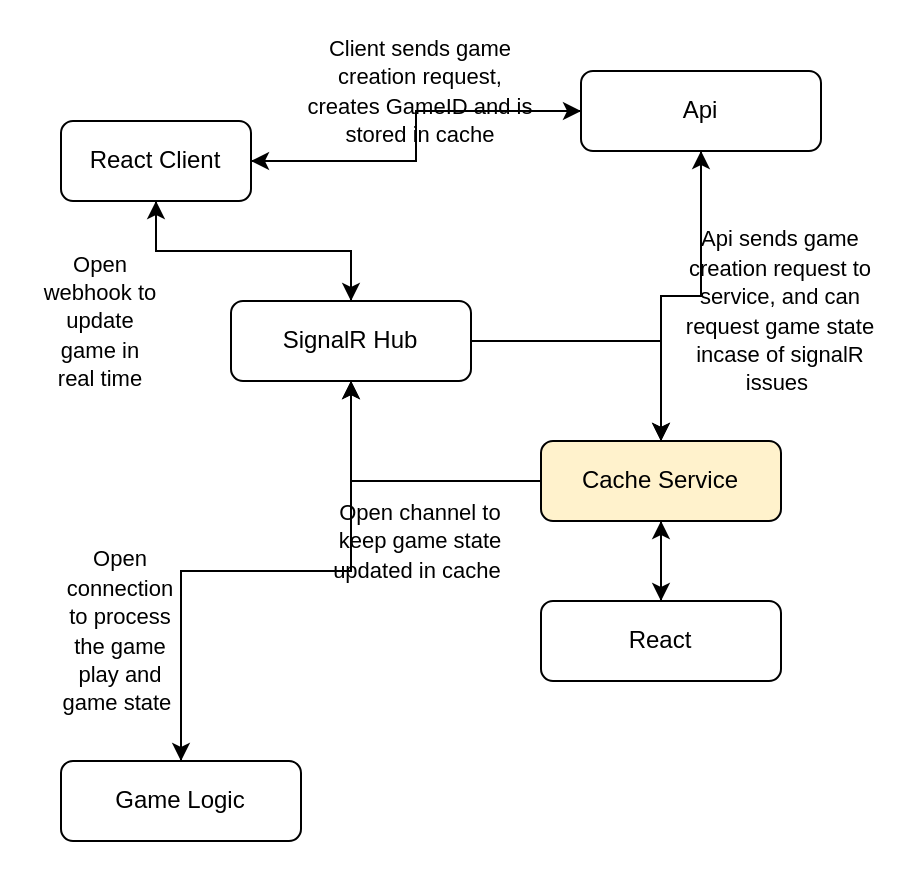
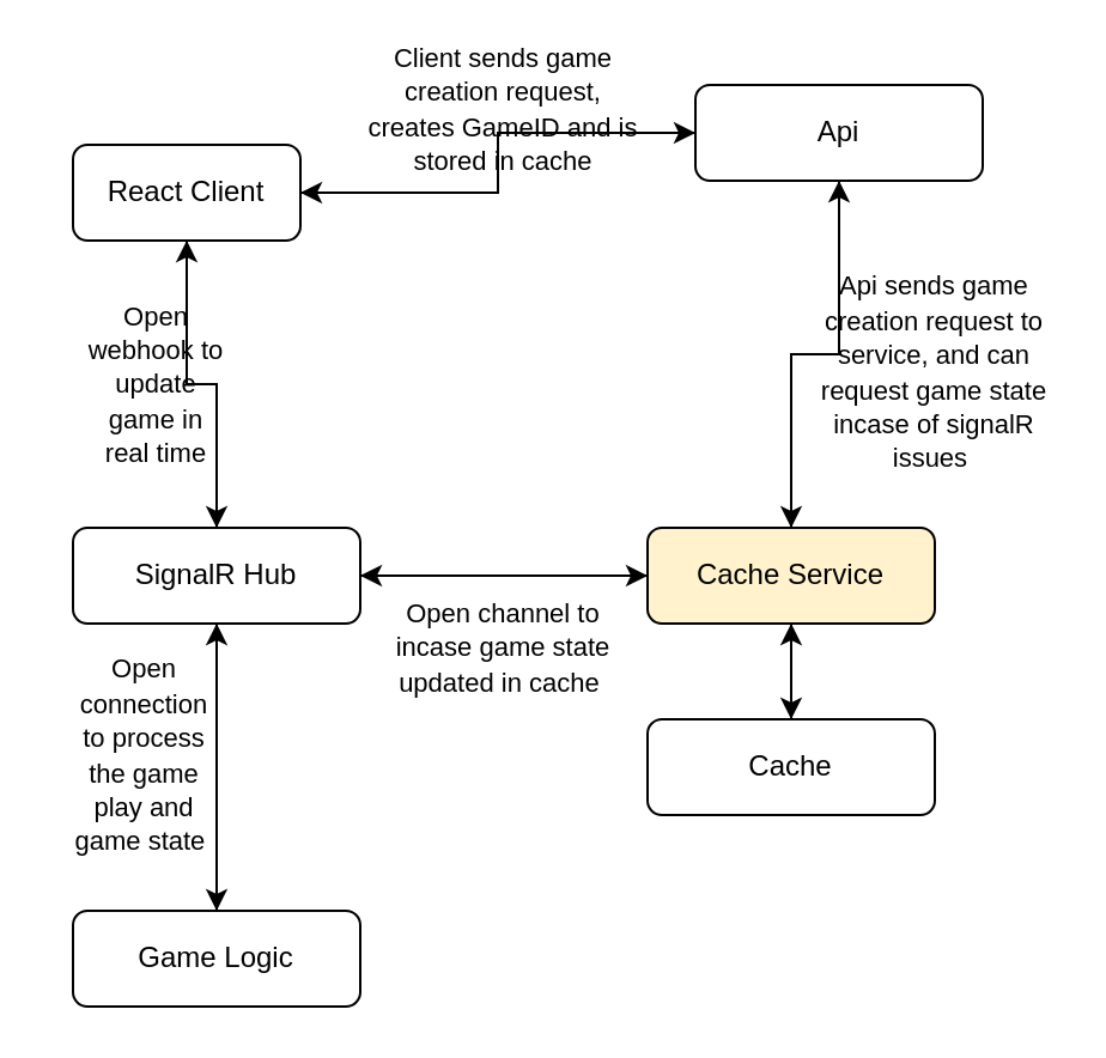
- <mxCell id="22" value="&lt;font style=&quot;font-size: 11px;&quot;&gt;Open webhook to update game in real time&lt;/font&gt;" style="text;html=1;align=center;verticalAlign=middle;whiteSpace=wrap;rounded=0;" parent="1" vertex="1"><mxGeometry x="20" y="110" width="60" height="100" as="geometry" /></mxCell>
+ <mxCell id="22" value="&lt;font style=&quot;font-size: 11px;&quot;&gt;Open webhook to update game in real time&lt;/font&gt;" style="text;html=1;align=center;verticalAlign=middle;whiteSpace=wrap;rounded=0;" parent="1" vertex="1"><mxGeometry x="35" y="110" width="60" height="100" as="geometry" /></mxCell>
- <mxCell id="13" value="SignalR Hub" style="whiteSpace=wrap;html=1;rounded=1;glass=0;strokeWidth=1;shadow=0;" parent="1" vertex="1"><mxGeometry x="115" y="150" width="120" height="40" as="geometry" /></mxCell>
+ <mxCell id="13" value="SignalR Hub" style="whiteSpace=wrap;html=1;rounded=1;glass=0;strokeWidth=1;shadow=0;" parent="1" vertex="1"><mxGeometry x="30" y="220" width="120" height="40" as="geometry" /></mxCell>
- <mxCell id="24" value="&lt;font style=&quot;font-size: 11px;&quot;&gt;Open channel to keep game state updated in cache&amp;nbsp;&lt;/font&gt;" style="text;html=1;align=center;verticalAlign=middle;whiteSpace=wrap;rounded=0;" parent="1" vertex="1"><mxGeometry x="160" y="240" width="100" height="60" as="geometry" /></mxCell>
+ <mxCell id="24" value="&lt;font style=&quot;font-size: 11px;&quot;&gt;Open channel to incase game state updated in cache&amp;nbsp;&lt;/font&gt;" style="text;html=1;align=center;verticalAlign=middle;whiteSpace=wrap;rounded=0;" parent="1" vertex="1"><mxGeometry x="160" y="240" width="100" height="60" as="geometry" /></mxCell>
- <mxCell id="19" value="React" style="whiteSpace=wrap;html=1;rounded=1;glass=0;strokeWidth=1;shadow=0;" parent="1" vertex="1"><mxGeometry x="270" y="300" width="120" height="40" as="geometry" /></mxCell>
+ <mxCell id="19" value="Cache" style="whiteSpace=wrap;html=1;rounded=1;glass=0;strokeWidth=1;shadow=0;" parent="1" vertex="1"><mxGeometry x="270" y="300" width="120" height="40" as="geometry" /></mxCell>
